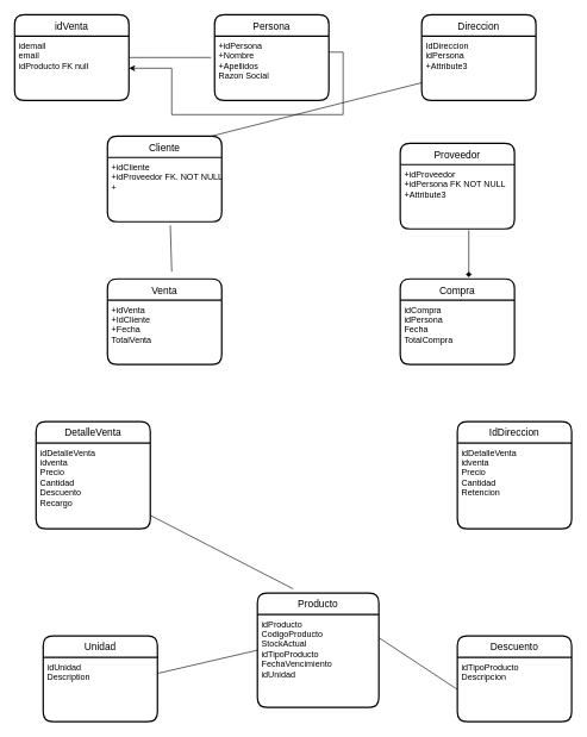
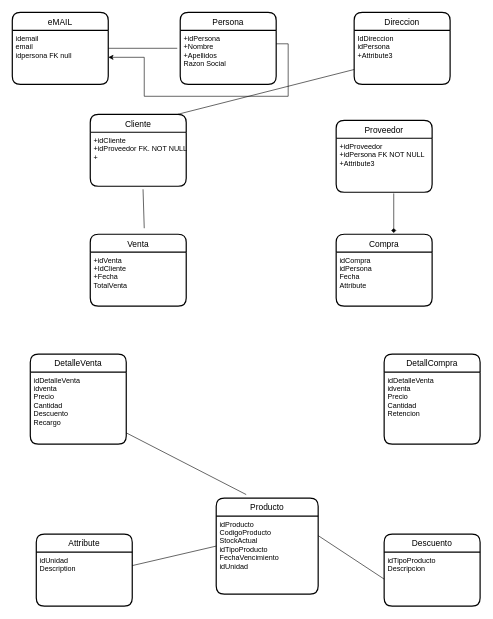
- <mxCell id="12" value="idVenta" style="swimlane;childLayout=stackLayout;horizontal=1;startSize=30;horizontalStack=0;rounded=1;fontSize=14;fontStyle=0;strokeWidth=2;resizeParent=0;resizeLast=1;shadow=0;dashed=0;align=center;" vertex="1" parent="1"><mxGeometry x="20" y="20" width="160" height="120" as="geometry" /></mxCell>
+ <mxCell id="12" value="eMAIL" style="swimlane;childLayout=stackLayout;horizontal=1;startSize=30;horizontalStack=0;rounded=1;fontSize=14;fontStyle=0;strokeWidth=2;resizeParent=0;resizeLast=1;shadow=0;dashed=0;align=center;" vertex="1" parent="1"><mxGeometry x="20" y="20" width="160" height="120" as="geometry" /></mxCell>
- <mxCell id="13" value="idemail&#10;email&#10;idProducto FK null" style="align=left;strokeColor=none;fillColor=none;spacingLeft=4;fontSize=12;verticalAlign=top;resizable=0;rotatable=0;part=1;" vertex="1" parent="12"><mxGeometry y="30" width="160" height="90" as="geometry" /></mxCell>
+ <mxCell id="13" value="idemail&#10;email&#10;idpersona FK null" style="align=left;strokeColor=none;fillColor=none;spacingLeft=4;fontSize=12;verticalAlign=top;resizable=0;rotatable=0;part=1;" vertex="1" parent="12"><mxGeometry y="30" width="160" height="90" as="geometry" /></mxCell>
- <mxCell id="18" value="idCompra&#10;idPersona&#10;Fecha&#10;TotalCompra" style="align=left;strokeColor=none;fillColor=none;spacingLeft=4;fontSize=12;verticalAlign=top;resizable=0;rotatable=0;part=1;" vertex="1" parent="17"><mxGeometry y="30" width="160" height="90" as="geometry" /></mxCell>
+ <mxCell id="18" value="idCompra&#10;idPersona&#10;Fecha&#10;Attribute" style="align=left;strokeColor=none;fillColor=none;spacingLeft=4;fontSize=12;verticalAlign=top;resizable=0;rotatable=0;part=1;" vertex="1" parent="17"><mxGeometry y="30" width="160" height="90" as="geometry" /></mxCell>
- <mxCell id="21" value="IdDireccion" style="swimlane;childLayout=stackLayout;horizontal=1;startSize=30;horizontalStack=0;rounded=1;fontSize=14;fontStyle=0;strokeWidth=2;resizeParent=0;resizeLast=1;shadow=0;dashed=0;align=center;" vertex="1" parent="1"><mxGeometry x="640" y="590" width="160" height="150" as="geometry" /></mxCell>
+ <mxCell id="21" value="DetallCompra" style="swimlane;childLayout=stackLayout;horizontal=1;startSize=30;horizontalStack=0;rounded=1;fontSize=14;fontStyle=0;strokeWidth=2;resizeParent=0;resizeLast=1;shadow=0;dashed=0;align=center;" vertex="1" parent="1"><mxGeometry x="640" y="590" width="160" height="150" as="geometry" /></mxCell>
- <mxCell id="30" value="Unidad" style="swimlane;childLayout=stackLayout;horizontal=1;startSize=30;horizontalStack=0;rounded=1;fontSize=14;fontStyle=0;strokeWidth=2;resizeParent=0;resizeLast=1;shadow=0;dashed=0;align=center;" vertex="1" parent="1"><mxGeometry x="60" y="890" width="160" height="120" as="geometry" /></mxCell>
+ <mxCell id="30" value="Attribute" style="swimlane;childLayout=stackLayout;horizontal=1;startSize=30;horizontalStack=0;rounded=1;fontSize=14;fontStyle=0;strokeWidth=2;resizeParent=0;resizeLast=1;shadow=0;dashed=0;align=center;" vertex="1" parent="1"><mxGeometry x="60" y="890" width="160" height="120" as="geometry" /></mxCell>
